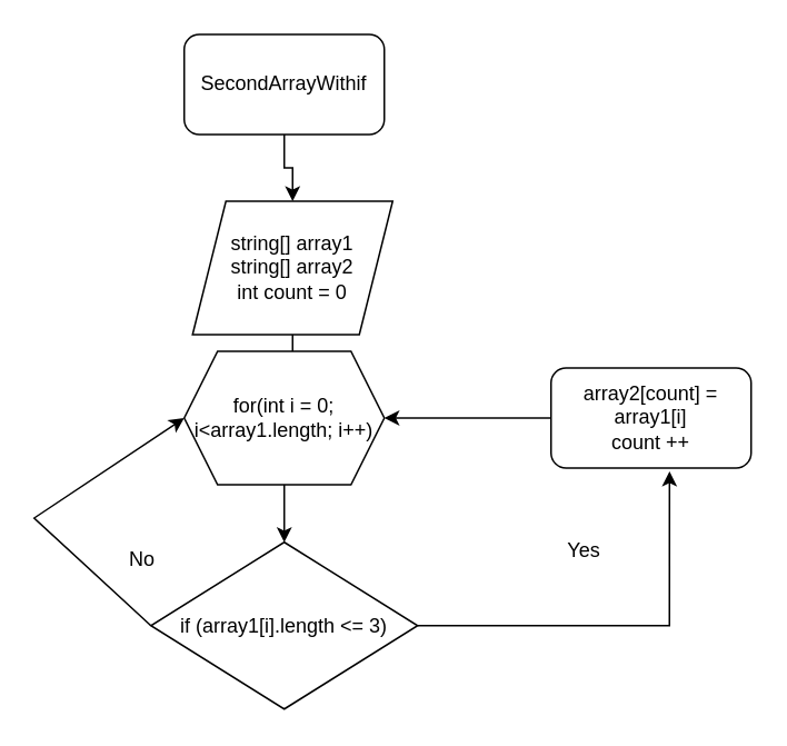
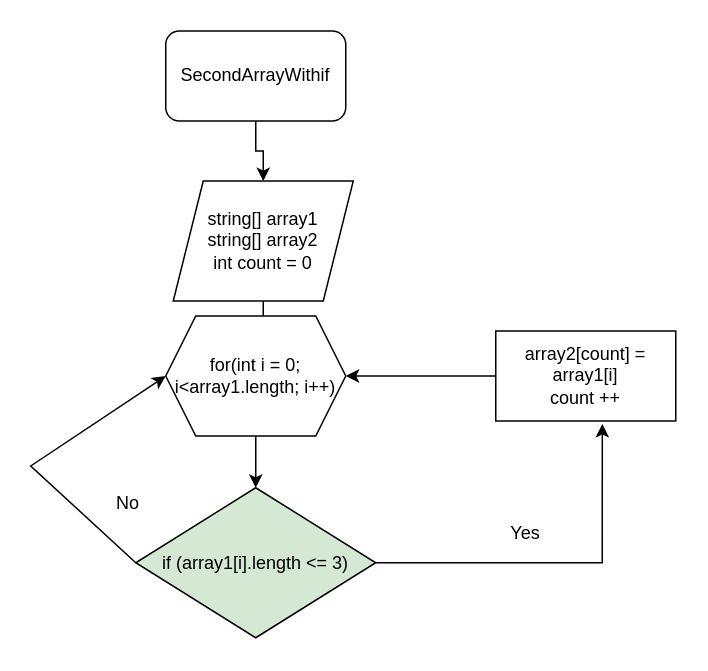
- <mxCell id="11" value="array2[count] = array1[i]&lt;br&gt;count ++" style="whiteSpace=wrap;html=1;rounded=1;" vertex="1" parent="1"><mxGeometry x="330" y="220" width="120" height="60" as="geometry" /></mxCell>
+ <mxCell id="11" value="array2[count] = array1[i]&lt;br&gt;count ++" style="rounded=0;whiteSpace=wrap;html=1;" vertex="1" parent="1"><mxGeometry x="330" y="220" width="120" height="60" as="geometry" /></mxCell>
- <mxCell id="14" value="Yes" style="text;html=1;strokeColor=none;fillColor=none;align=center;verticalAlign=middle;whiteSpace=wrap;rounded=0;" vertex="1" parent="1"><mxGeometry x="320" y="315" width="60" height="30" as="geometry" /></mxCell>
+ <mxCell id="14" value="Yes" style="text;html=1;strokeColor=none;fillColor=none;align=center;verticalAlign=middle;whiteSpace=wrap;rounded=0;" vertex="1" parent="1"><mxGeometry x="320" y="340" width="60" height="30" as="geometry" /></mxCell>
- <mxCell id="9" value="if (array1[i].length &amp;lt;= 3)" style="rhombus;whiteSpace=wrap;html=1;" vertex="1" parent="1"><mxGeometry x="90" y="324.5" width="160" height="100" as="geometry" /></mxCell>
+ <mxCell id="9" value="if (array1[i].length &amp;lt;= 3)" style="rhombus;whiteSpace=wrap;html=1;fillColor=#d5e8d4;" vertex="1" parent="1"><mxGeometry x="90" y="324.5" width="160" height="100" as="geometry" /></mxCell>
